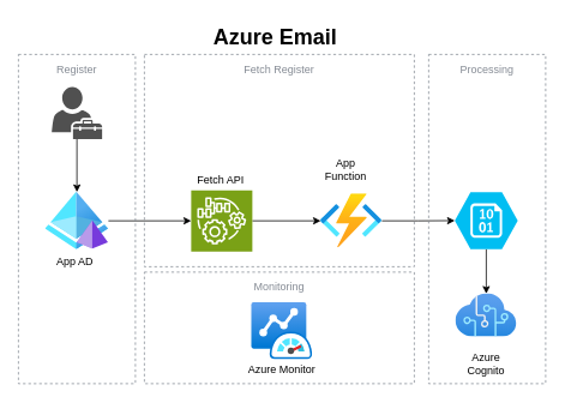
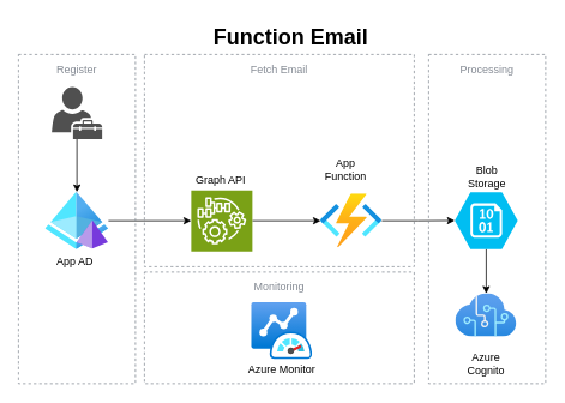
- <mxCell id="24" value="&lt;h1 style=&quot;margin-top: 0px;&quot;&gt;Azure Email&lt;/h1&gt;" style="text;html=1;whiteSpace=wrap;overflow=hidden;rounded=0;" vertex="1" parent="1"><mxGeometry x="235" y="20" width="180" height="120" as="geometry" /></mxCell>
+ <mxCell id="24" value="&lt;h1 style=&quot;margin-top: 0px;&quot;&gt;Function Email&lt;/h1&gt;" style="text;html=1;whiteSpace=wrap;overflow=hidden;rounded=0;" vertex="1" parent="1"><mxGeometry x="235" y="20" width="180" height="120" as="geometry" /></mxCell>
- <mxCell id="15" value="Fetch Register" style="outlineConnect=0;gradientColor=none;html=1;whiteSpace=wrap;fontSize=12;fontStyle=0;strokeColor=#858B94;fillColor=none;verticalAlign=top;align=center;fontColor=#858B94;dashed=1;spacingTop=3;" vertex="1" parent="1"><mxGeometry x="160" y="60" width="300" height="236" as="geometry" /></mxCell>
+ <mxCell id="15" value="Fetch Email" style="outlineConnect=0;gradientColor=none;html=1;whiteSpace=wrap;fontSize=12;fontStyle=0;strokeColor=#858B94;fillColor=none;verticalAlign=top;align=center;fontColor=#858B94;dashed=1;spacingTop=3;" vertex="1" parent="1"><mxGeometry x="160" y="60" width="300" height="236" as="geometry" /></mxCell>
+ <mxCell id="20" value="Blob Storage" style="text;html=1;align=center;verticalAlign=middle;whiteSpace=wrap;rounded=0;" vertex="1" parent="1"><mxGeometry x="511" y="181" width="60" height="30" as="geometry" /></mxCell>
- <mxCell id="22" value="Fetch API" style="text;html=1;align=center;verticalAlign=middle;whiteSpace=wrap;rounded=0;" vertex="1" parent="1"><mxGeometry x="215" y="185" width="60" height="30" as="geometry" /></mxCell>
+ <mxCell id="22" value="Graph API" style="text;html=1;align=center;verticalAlign=middle;whiteSpace=wrap;rounded=0;" vertex="1" parent="1"><mxGeometry x="215" y="185" width="60" height="30" as="geometry" /></mxCell>
